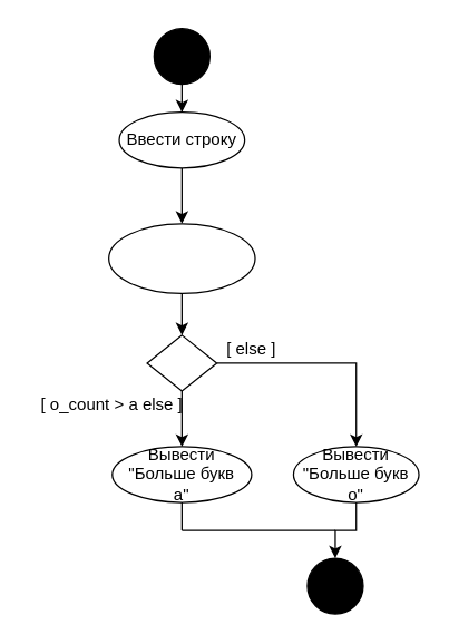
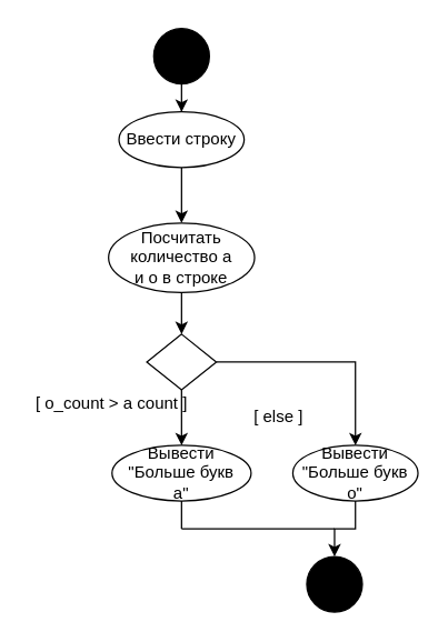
+ <mxCell id="17" value="Посчитать количество а и о в строке" style="text;html=1;strokeColor=none;fillColor=none;align=center;verticalAlign=middle;whiteSpace=wrap;rounded=0;" vertex="1" parent="1"><mxGeometry x="90" y="175" width="80" height="20" as="geometry" /></mxCell>
- <mxCell id="19" value="[ else ]" style="text;html=1;strokeColor=none;fillColor=none;align=center;verticalAlign=middle;whiteSpace=wrap;rounded=0;" vertex="1" parent="1"><mxGeometry x="160" y="240" width="40" height="20" as="geometry" /></mxCell>
+ <mxCell id="19" value="[ else ]" style="text;html=1;strokeColor=none;fillColor=none;align=center;verticalAlign=middle;whiteSpace=wrap;rounded=0;" vertex="1" parent="1"><mxGeometry x="180" y="290" width="40" height="20" as="geometry" /></mxCell>
- <mxCell id="20" value="[ o_count &amp;gt; a else ]" style="text;html=1;strokeColor=none;fillColor=none;align=center;verticalAlign=middle;whiteSpace=wrap;rounded=0;" vertex="1" parent="1"><mxGeometry x="20" y="280" width="120" height="20" as="geometry" /></mxCell>
+ <mxCell id="20" value="[ o_count &amp;gt; a count ]" style="text;html=1;strokeColor=none;fillColor=none;align=center;verticalAlign=middle;whiteSpace=wrap;rounded=0;" vertex="1" parent="1"><mxGeometry x="20" y="280" width="120" height="20" as="geometry" /></mxCell>
